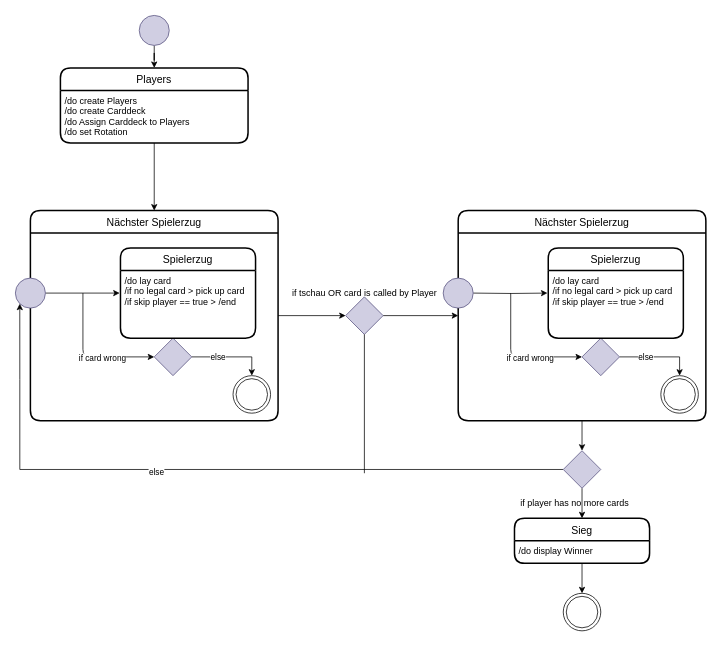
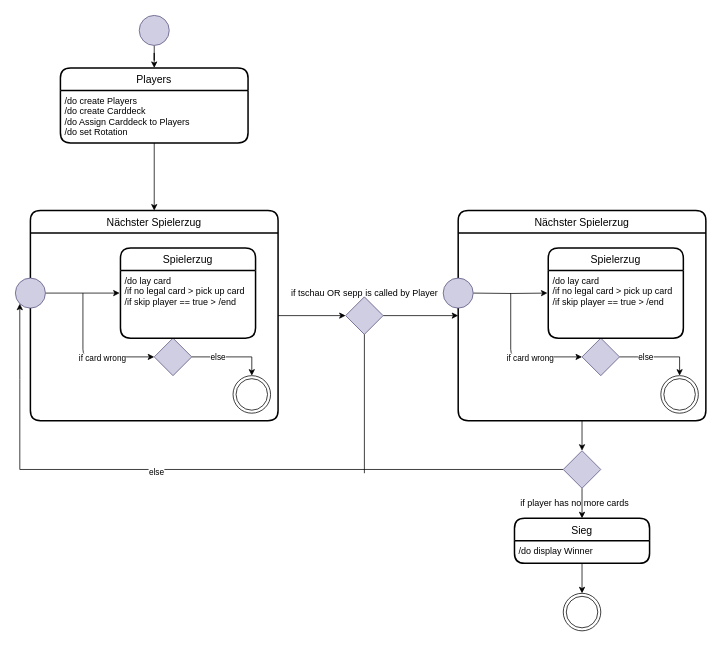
- <mxCell id="33" value="if tschau OR card is called by Player" style="text;html=1;align=center;verticalAlign=middle;resizable=0;points=[];autosize=1;" vertex="1" parent="1"><mxGeometry x="380" y="380" width="210" height="20" as="geometry" /></mxCell>
+ <mxCell id="33" value="if tschau OR sepp is called by Player" style="text;html=1;align=center;verticalAlign=middle;resizable=0;points=[];autosize=1;" vertex="1" parent="1"><mxGeometry x="380" y="380" width="210" height="20" as="geometry" /></mxCell>
